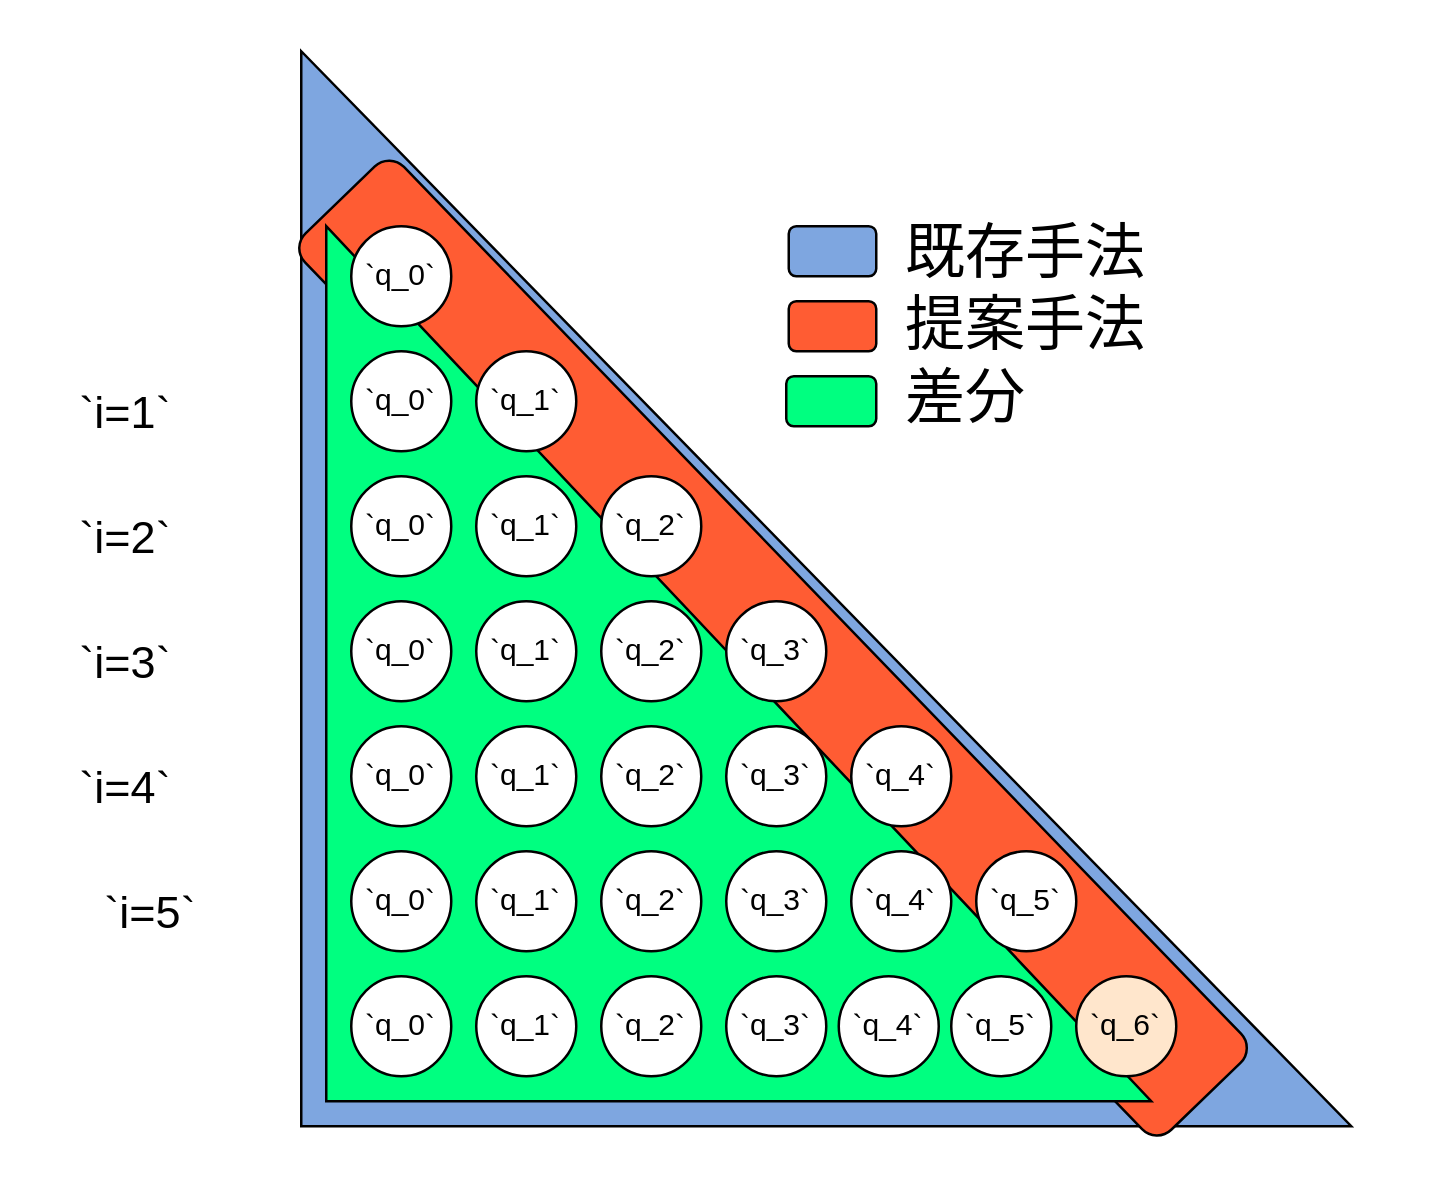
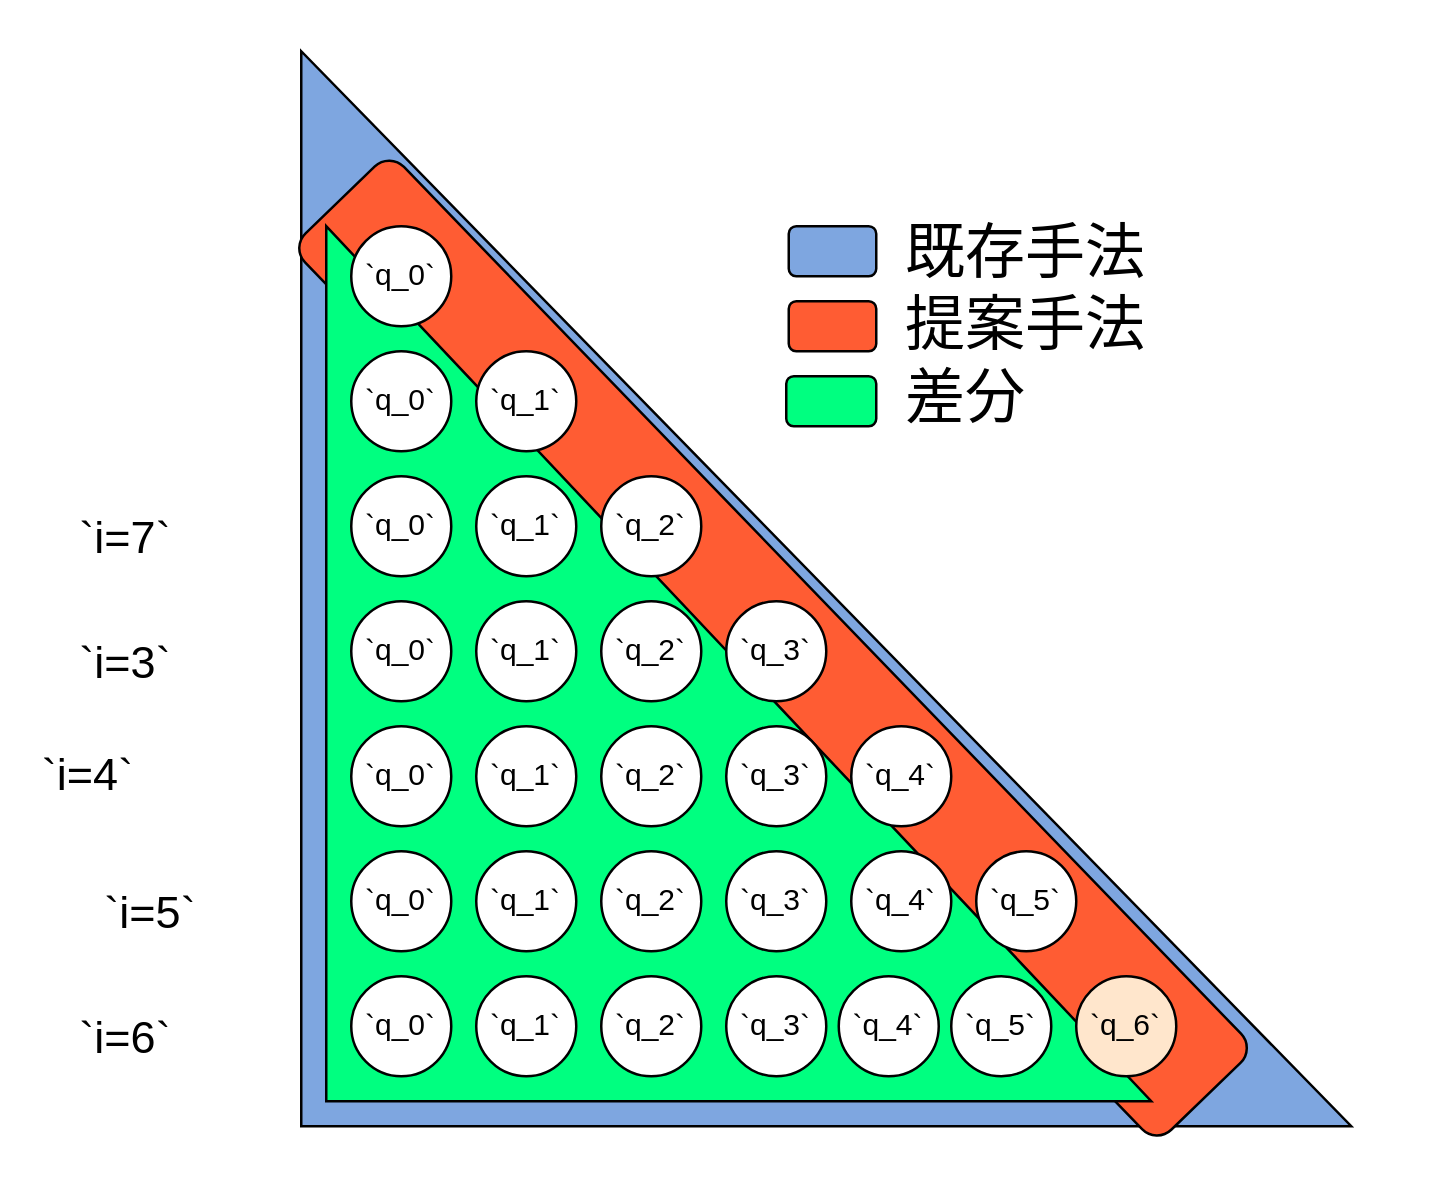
- <mxCell id="38" value="&lt;font style=&quot;font-size: 18px;&quot;&gt;`i=1`&lt;/font&gt;" style="text;html=1;strokeColor=none;fillColor=none;align=center;verticalAlign=middle;whiteSpace=wrap;rounded=0;" parent="1" vertex="1"><mxGeometry x="20" y="150" width="60" height="30" as="geometry" /></mxCell>
- <mxCell id="37" value="&lt;font style=&quot;font-size: 18px;&quot;&gt;`i=2`&lt;/font&gt;" style="text;html=1;strokeColor=none;fillColor=none;align=center;verticalAlign=middle;whiteSpace=wrap;rounded=0;" parent="1" vertex="1"><mxGeometry x="20" y="200" width="60" height="30" as="geometry" /></mxCell>
+ <mxCell id="37" value="&lt;font style=&quot;font-size: 18px;&quot;&gt;`i=7`&lt;/font&gt;" style="text;html=1;strokeColor=none;fillColor=none;align=center;verticalAlign=middle;whiteSpace=wrap;rounded=0;" parent="1" vertex="1"><mxGeometry x="20" y="200" width="60" height="30" as="geometry" /></mxCell>
- <mxCell id="34" value="&lt;font style=&quot;font-size: 18px;&quot;&gt;`i=4`&lt;/font&gt;" style="text;html=1;strokeColor=none;fillColor=none;align=center;verticalAlign=middle;whiteSpace=wrap;rounded=0;" parent="1" vertex="1"><mxGeometry x="20" y="300" width="60" height="30" as="geometry" /></mxCell>
+ <mxCell id="34" value="&lt;font style=&quot;font-size: 18px;&quot;&gt;`i=4`&lt;/font&gt;" style="text;html=1;strokeColor=none;fillColor=none;align=center;verticalAlign=middle;whiteSpace=wrap;rounded=0;" parent="1" vertex="1"><mxGeometry x="5" y="295" width="60" height="30" as="geometry" /></mxCell>
+ <mxCell id="36" value="&lt;font style=&quot;font-size: 18px;&quot;&gt;`i=6`&lt;/font&gt;" style="text;html=1;strokeColor=none;fillColor=none;align=center;verticalAlign=middle;whiteSpace=wrap;rounded=0;" parent="1" vertex="1"><mxGeometry x="20" y="400" width="60" height="30" as="geometry" /></mxCell>
